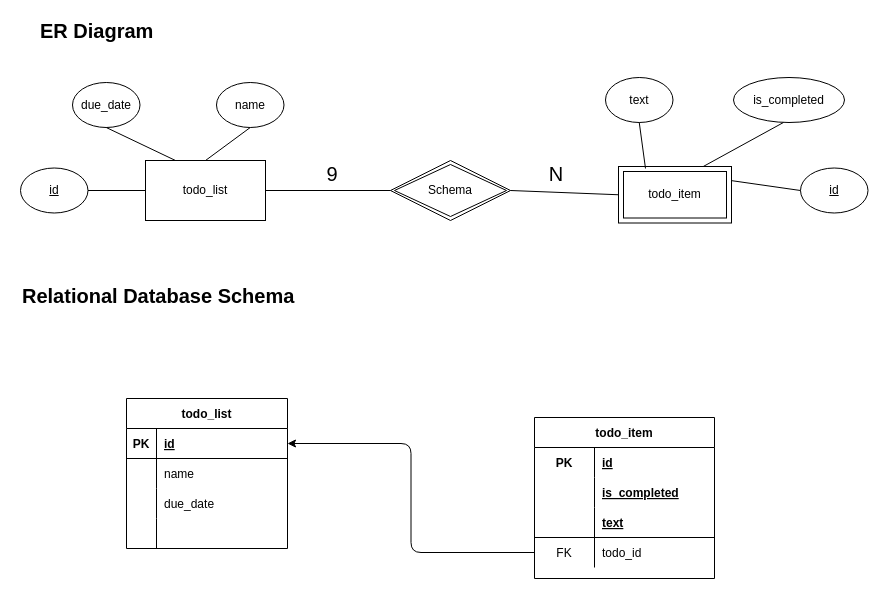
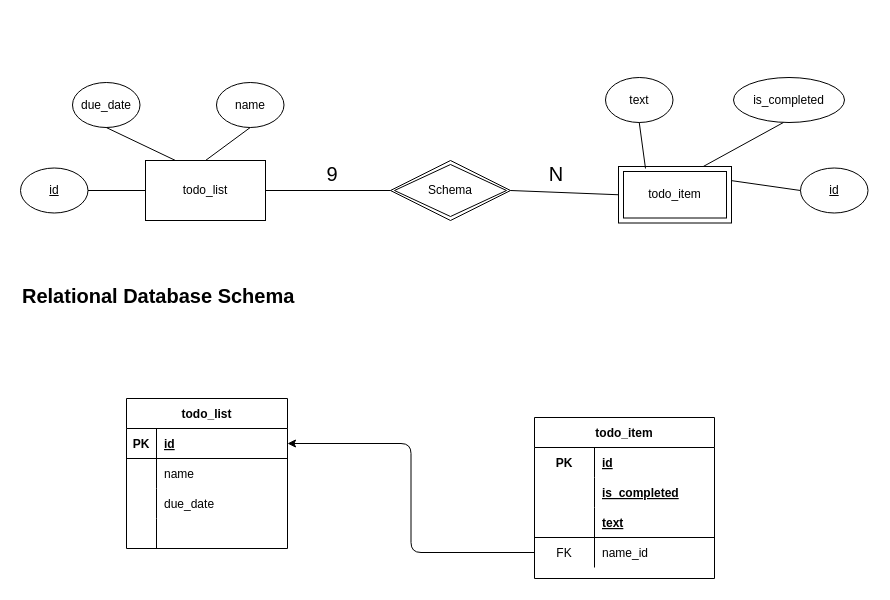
- <mxCell id="2" value="ER Diagram" style="text;html=1;strokeColor=none;fillColor=none;align=left;verticalAlign=middle;whiteSpace=wrap;shadow=0;fontSize=20;fontStyle=1;rounded=0;" parent="1" vertex="1"><mxGeometry x="37.5" y="20" width="160" height="20" as="geometry" /></mxCell>
- <mxCell id="46" value="todo_id" style="shape=partialRectangle;connectable=0;fillColor=none;top=0;left=0;bottom=0;right=0;align=left;spacingLeft=6;fontStyle=0;overflow=hidden;shadow=0;labelBorderColor=none;" vertex="1" parent="44"><mxGeometry x="60" width="120" height="30" as="geometry"><mxRectangle width="120" height="30" as="alternateBounds" /></mxGeometry></mxCell>
+ <mxCell id="46" value="name_id" style="shape=partialRectangle;connectable=0;fillColor=none;top=0;left=0;bottom=0;right=0;align=left;spacingLeft=6;fontStyle=0;overflow=hidden;shadow=0;labelBorderColor=none;" vertex="1" parent="44"><mxGeometry x="60" width="120" height="30" as="geometry"><mxRectangle width="120" height="30" as="alternateBounds" /></mxGeometry></mxCell>
